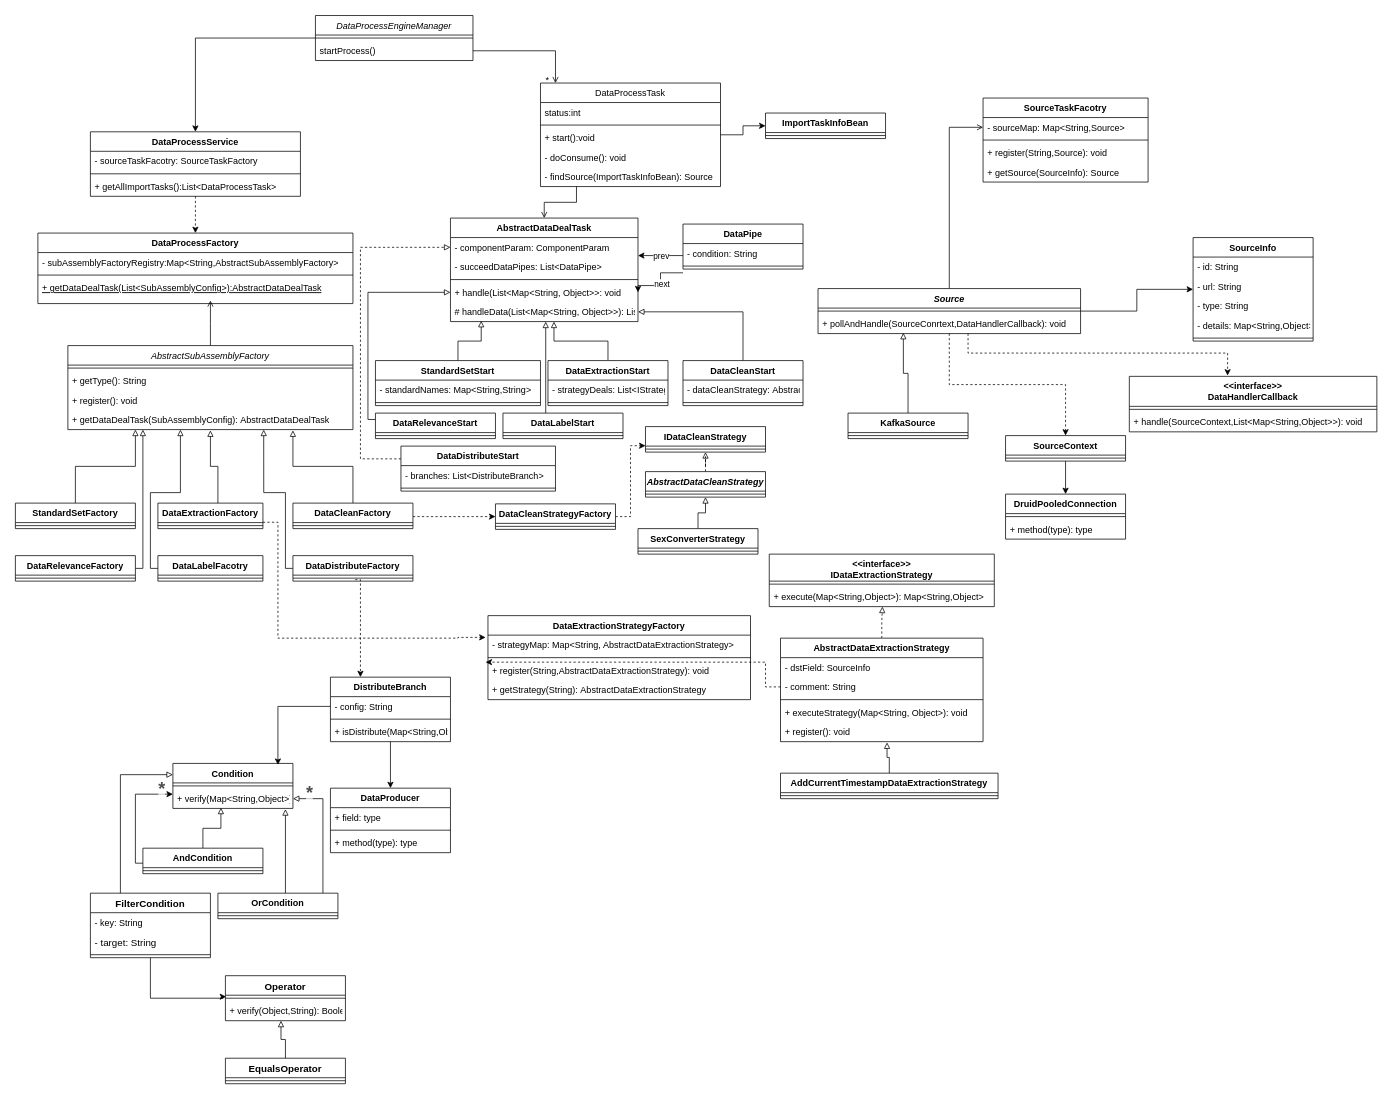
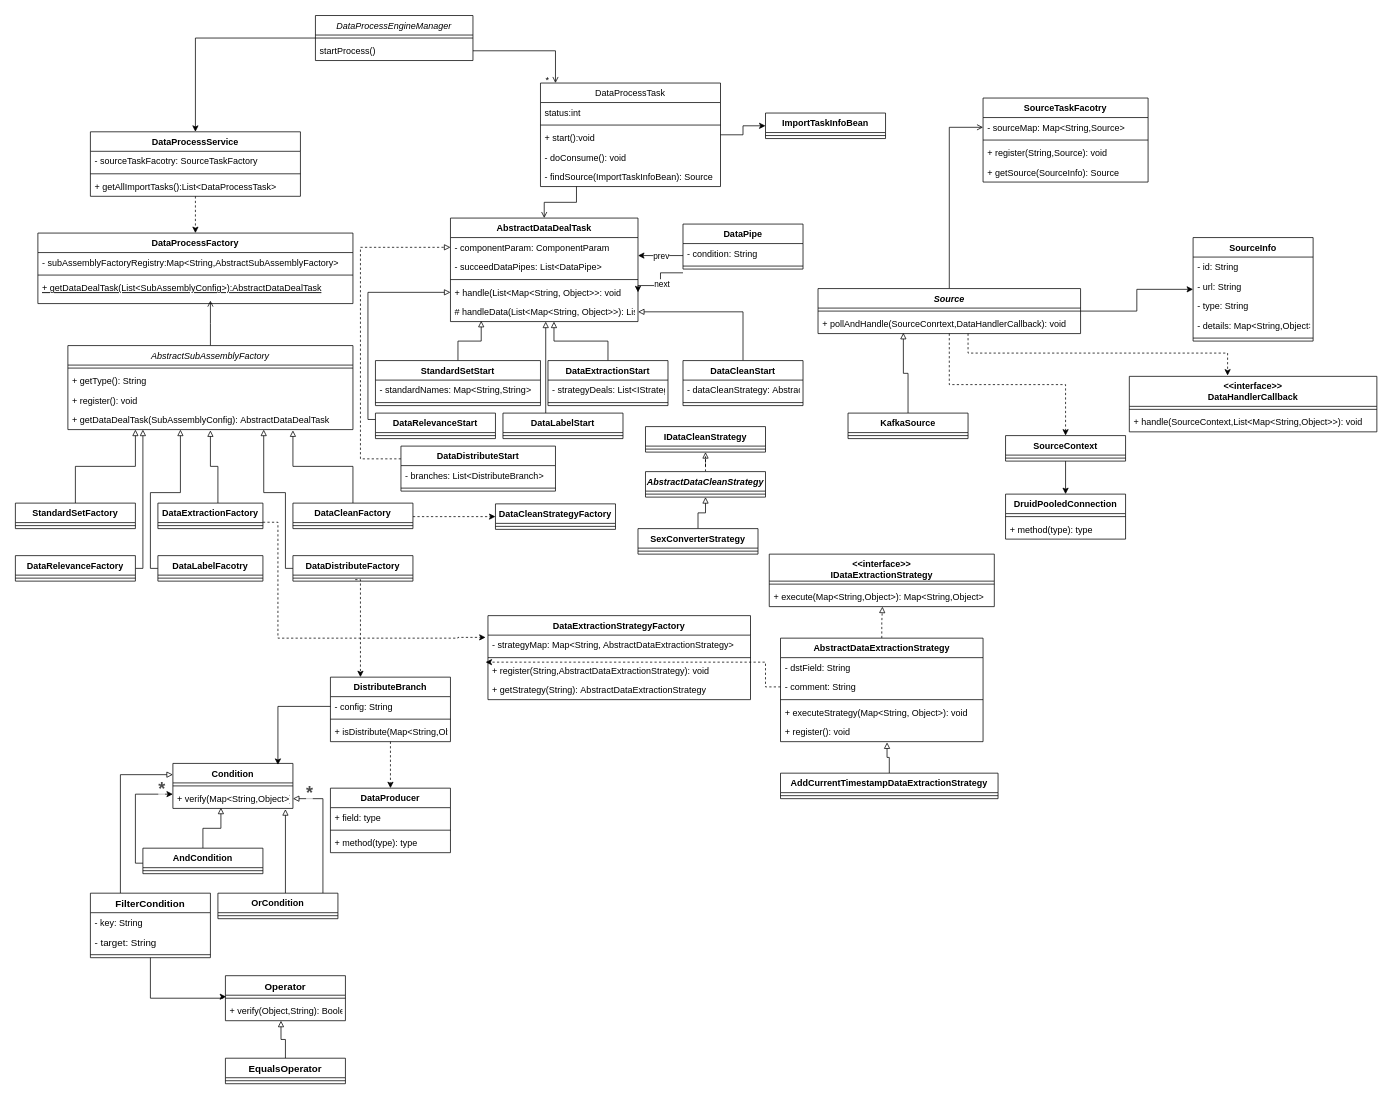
- <mxCell id="128" style="edgeStyle=orthogonalEdgeStyle;rounded=0;orthogonalLoop=1;jettySize=auto;html=1;entryX=0;entryY=0.75;entryDx=0;entryDy=0;dashed=1;endArrow=classic;endFill=1;targetPerimeterSpacing=0;" edge="1" parent="1" source="129" target="131"><mxGeometry relative="1" as="geometry" /></mxCell>
- <mxCell id="110" value="- dstField: SourceInfo" style="text;strokeColor=none;fillColor=none;align=left;verticalAlign=top;spacingLeft=4;spacingRight=4;overflow=hidden;rotatable=0;points=[[0,0.5],[1,0.5]];portConstraint=eastwest;" vertex="1" parent="109"><mxGeometry y="26" width="270" height="26" as="geometry" /></mxCell>
+ <mxCell id="110" value="- dstField: String" style="text;strokeColor=none;fillColor=none;align=left;verticalAlign=top;spacingLeft=4;spacingRight=4;overflow=hidden;rotatable=0;points=[[0,0.5],[1,0.5]];portConstraint=eastwest;" vertex="1" parent="109"><mxGeometry y="26" width="270" height="26" as="geometry" /></mxCell>
- <mxCell id="150" style="edgeStyle=orthogonalEdgeStyle;rounded=0;orthogonalLoop=1;jettySize=auto;html=1;endArrow=classic;endFill=1;targetPerimeterSpacing=0;" edge="1" parent="1" source="151" target="162"><mxGeometry relative="1" as="geometry" /></mxCell>
+ <mxCell id="150" style="edgeStyle=orthogonalEdgeStyle;rounded=0;orthogonalLoop=1;jettySize=auto;html=1;endArrow=classic;endFill=1;targetPerimeterSpacing=0;dashed=1;" edge="1" parent="1" source="151" target="162"><mxGeometry relative="1" as="geometry" /></mxCell>
